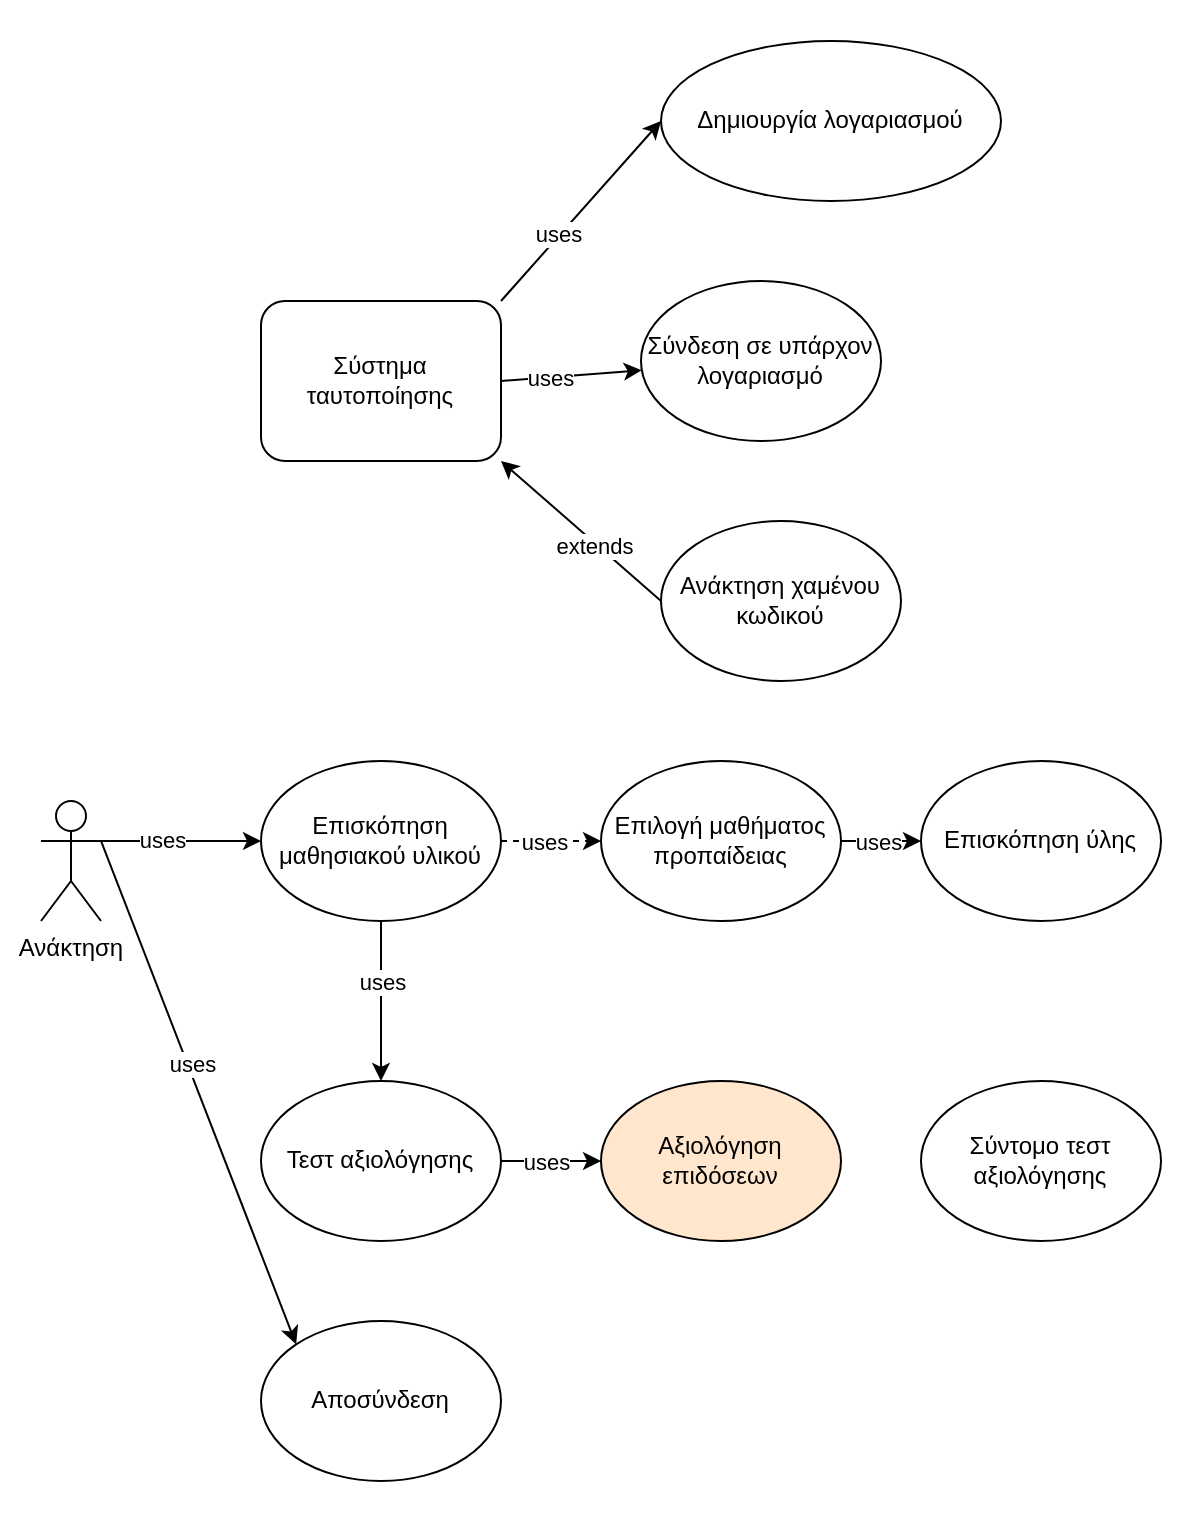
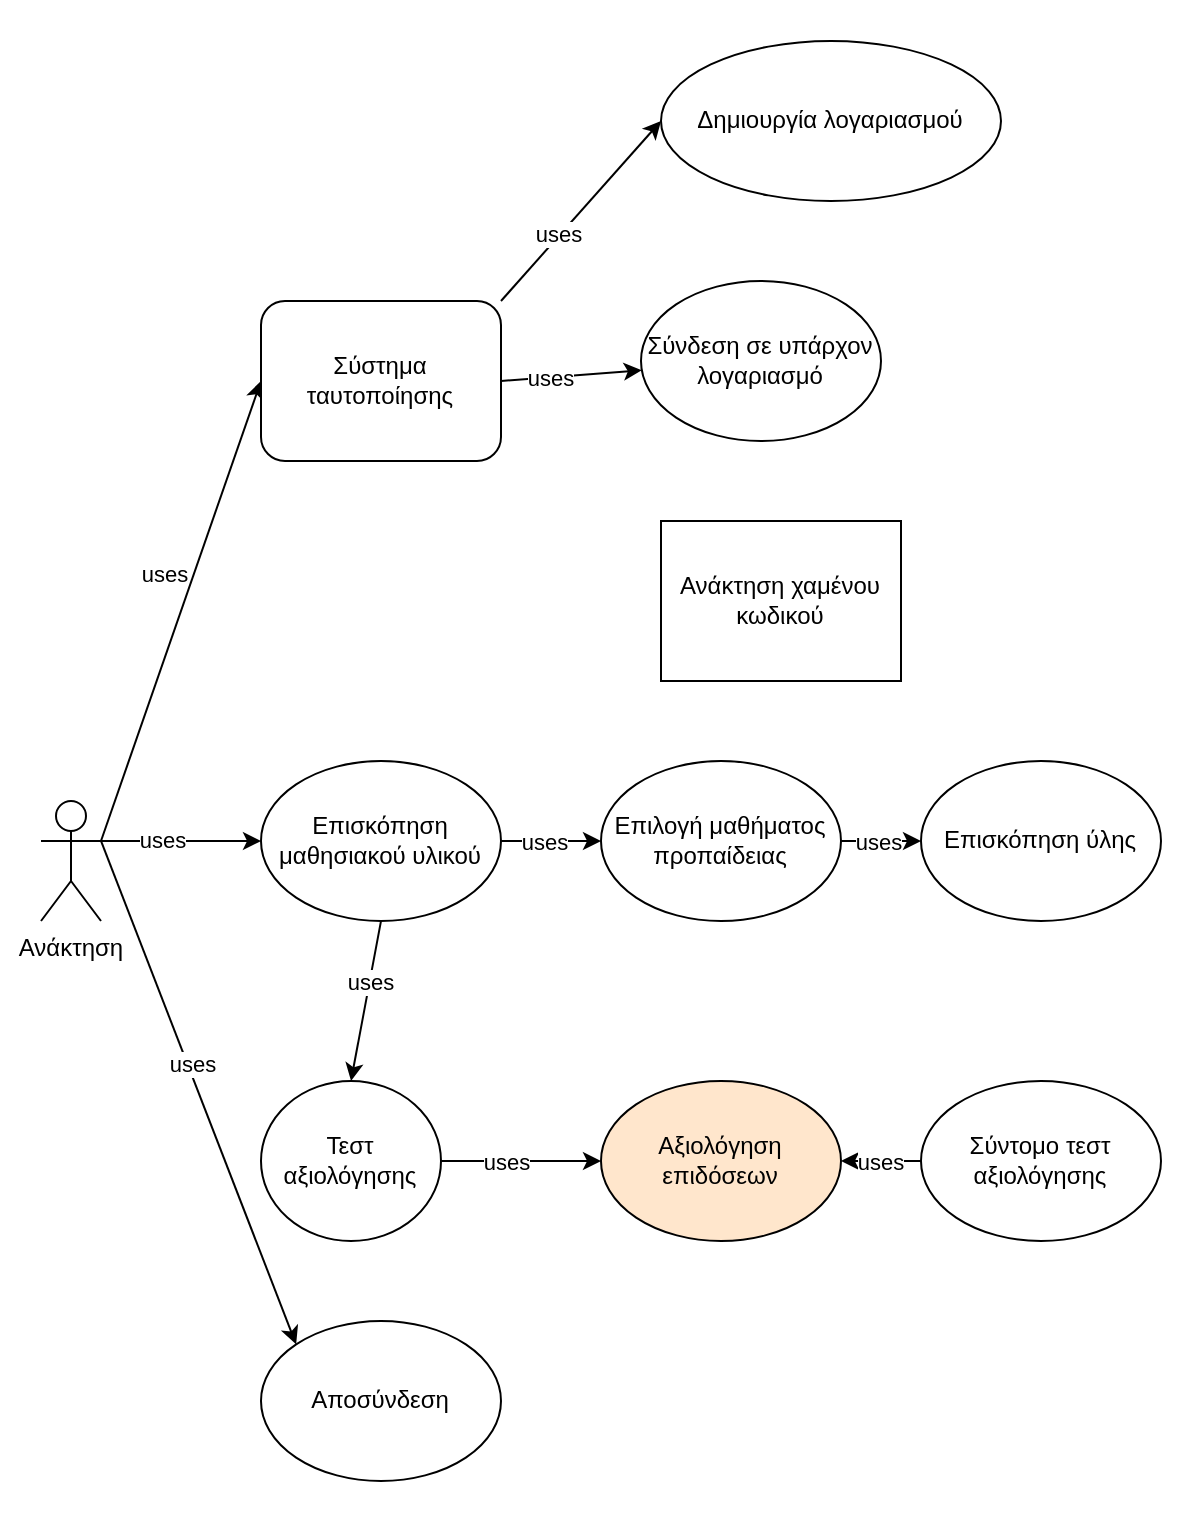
- <mxCell id="29" style="edgeStyle=none;rounded=0;orthogonalLoop=1;jettySize=auto;html=1;exitX=0;exitY=0.5;exitDx=0;exitDy=0;entryX=1;entryY=1;entryDx=0;entryDy=0;" edge="1" parent="1" source="31" target="13"><mxGeometry relative="1" as="geometry" /></mxCell>
- <mxCell id="30" value="extends" style="edgeLabel;html=1;align=center;verticalAlign=middle;resizable=0;points=[];" vertex="1" connectable="0" parent="29"><mxGeometry x="-0.195" y="1" relative="1" as="geometry"><mxPoint as="offset" /></mxGeometry></mxCell>
- <mxCell id="31" value="Ανάκτηση χαμένου κωδικού" style="ellipse;whiteSpace=wrap;html=1;" vertex="1" parent="1"><mxGeometry x="330" y="260" width="120" height="80" as="geometry" /></mxCell>
+ <mxCell id="31" value="Ανάκτηση χαμένου κωδικού" style="whiteSpace=wrap;html=1;rounded=0;" vertex="1" parent="1"><mxGeometry x="330" y="260" width="120" height="80" as="geometry" /></mxCell>
+ <mxCell id="2" style="rounded=0;orthogonalLoop=1;jettySize=auto;html=1;exitX=1;exitY=0.333;exitDx=0;exitDy=0;exitPerimeter=0;entryX=0;entryY=0.5;entryDx=0;entryDy=0;" edge="1" parent="1" source="8" target="13"><mxGeometry relative="1" as="geometry" /></mxCell>
+ <mxCell id="3" value="uses" style="edgeLabel;html=1;align=center;verticalAlign=middle;resizable=0;points=[];" vertex="1" connectable="0" parent="2"><mxGeometry x="0.18" y="-1" relative="1" as="geometry"><mxPoint x="-16.76" y="2.57" as="offset" /></mxGeometry></mxCell>
- <mxCell id="16" style="edgeStyle=none;rounded=0;orthogonalLoop=1;jettySize=auto;html=1;exitX=1;exitY=0.5;exitDx=0;exitDy=0;dashed=1;" edge="1" parent="1" source="20" target="23"><mxGeometry relative="1" as="geometry" /></mxCell>
+ <mxCell id="16" style="edgeStyle=none;rounded=0;orthogonalLoop=1;jettySize=auto;html=1;exitX=1;exitY=0.5;exitDx=0;exitDy=0;" edge="1" parent="1" source="20" target="23"><mxGeometry relative="1" as="geometry" /></mxCell>
- <mxCell id="34" value="Τεστ αξιολόγησης" style="ellipse;whiteSpace=wrap;html=1;" vertex="1" parent="1"><mxGeometry x="130" y="540" width="120" height="80" as="geometry" /></mxCell>
+ <mxCell id="34" value="Τεστ αξιολόγησης" style="ellipse;whiteSpace=wrap;html=1;" vertex="1" parent="1"><mxGeometry x="130" y="540" width="90" height="80" as="geometry" /></mxCell>
+ <mxCell id="24" style="edgeStyle=none;rounded=0;orthogonalLoop=1;jettySize=auto;html=1;exitX=0;exitY=0.5;exitDx=0;exitDy=0;entryX=1;entryY=0.5;entryDx=0;entryDy=0;" edge="1" parent="1" source="26" target="35"><mxGeometry relative="1" as="geometry" /></mxCell>
+ <mxCell id="25" value="uses" style="edgeLabel;html=1;align=center;verticalAlign=middle;resizable=0;points=[];" vertex="1" connectable="0" parent="24"><mxGeometry x="-0.324" y="-2" relative="1" as="geometry"><mxPoint x="-6.67" y="2" as="offset" /></mxGeometry></mxCell>
